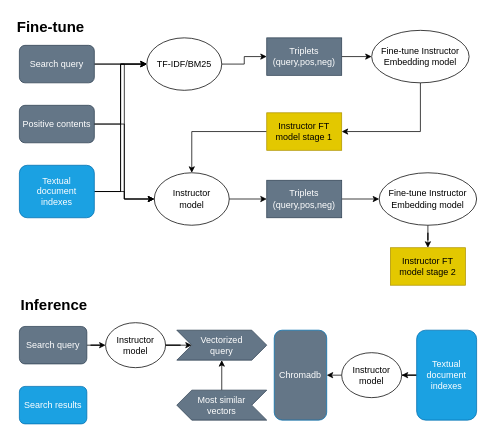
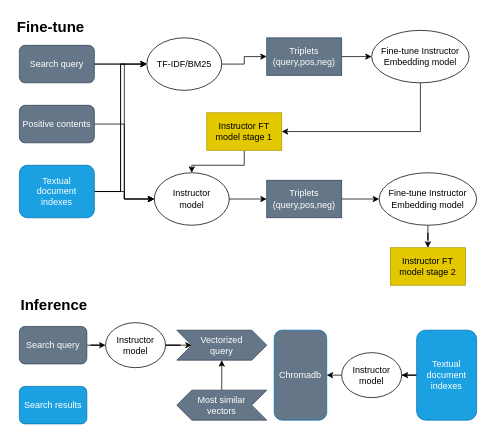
- <mxCell id="24" value="" style="edgeStyle=orthogonalEdgeStyle;rounded=0;orthogonalLoop=1;jettySize=auto;html=1;entryX=0;entryY=0.5;entryDx=0;entryDy=0;" edge="1" parent="1" source="23" target="15"><mxGeometry relative="1" as="geometry"><mxPoint x="125" y="75" as="sourcePoint" /><mxPoint x="205" y="75" as="targetPoint" /></mxGeometry></mxCell>
- <mxCell id="40" value="Instructor FT model stage 1" style="rounded=0;whiteSpace=wrap;html=1;fillColor=#e3c800;fontColor=#000000;strokeColor=#B09500;" vertex="1" parent="1"><mxGeometry x="355" y="150" width="100" height="50" as="geometry" /></mxCell>
+ <mxCell id="40" value="Instructor FT model stage 1" style="rounded=0;whiteSpace=wrap;html=1;fillColor=#e3c800;fontColor=#000000;strokeColor=#B09500;" vertex="1" parent="1"><mxGeometry x="275" y="150" width="100" height="50" as="geometry" /></mxCell>
